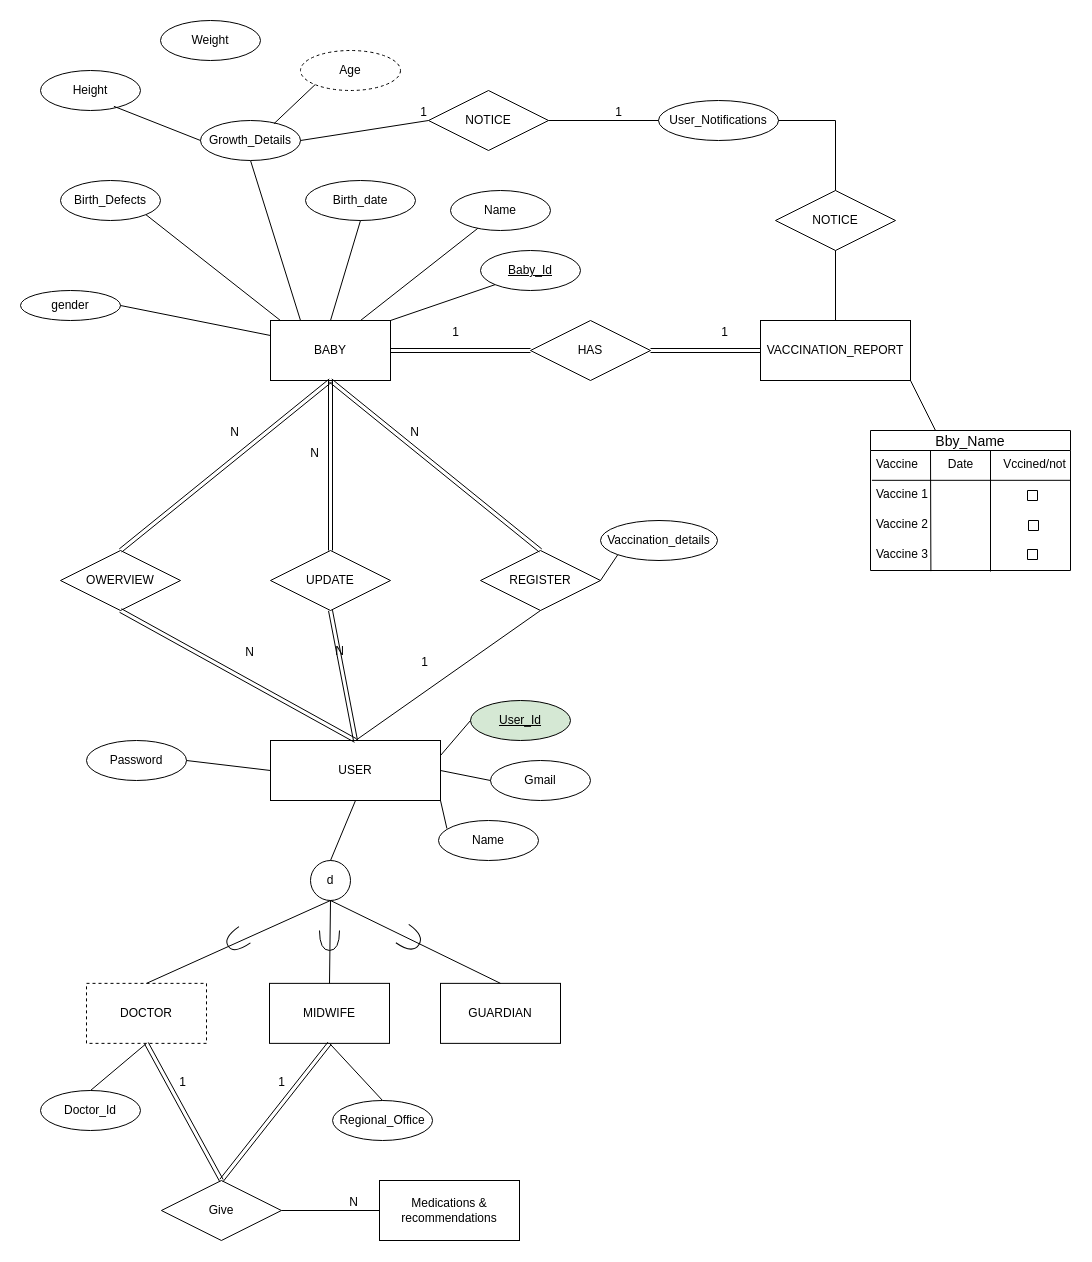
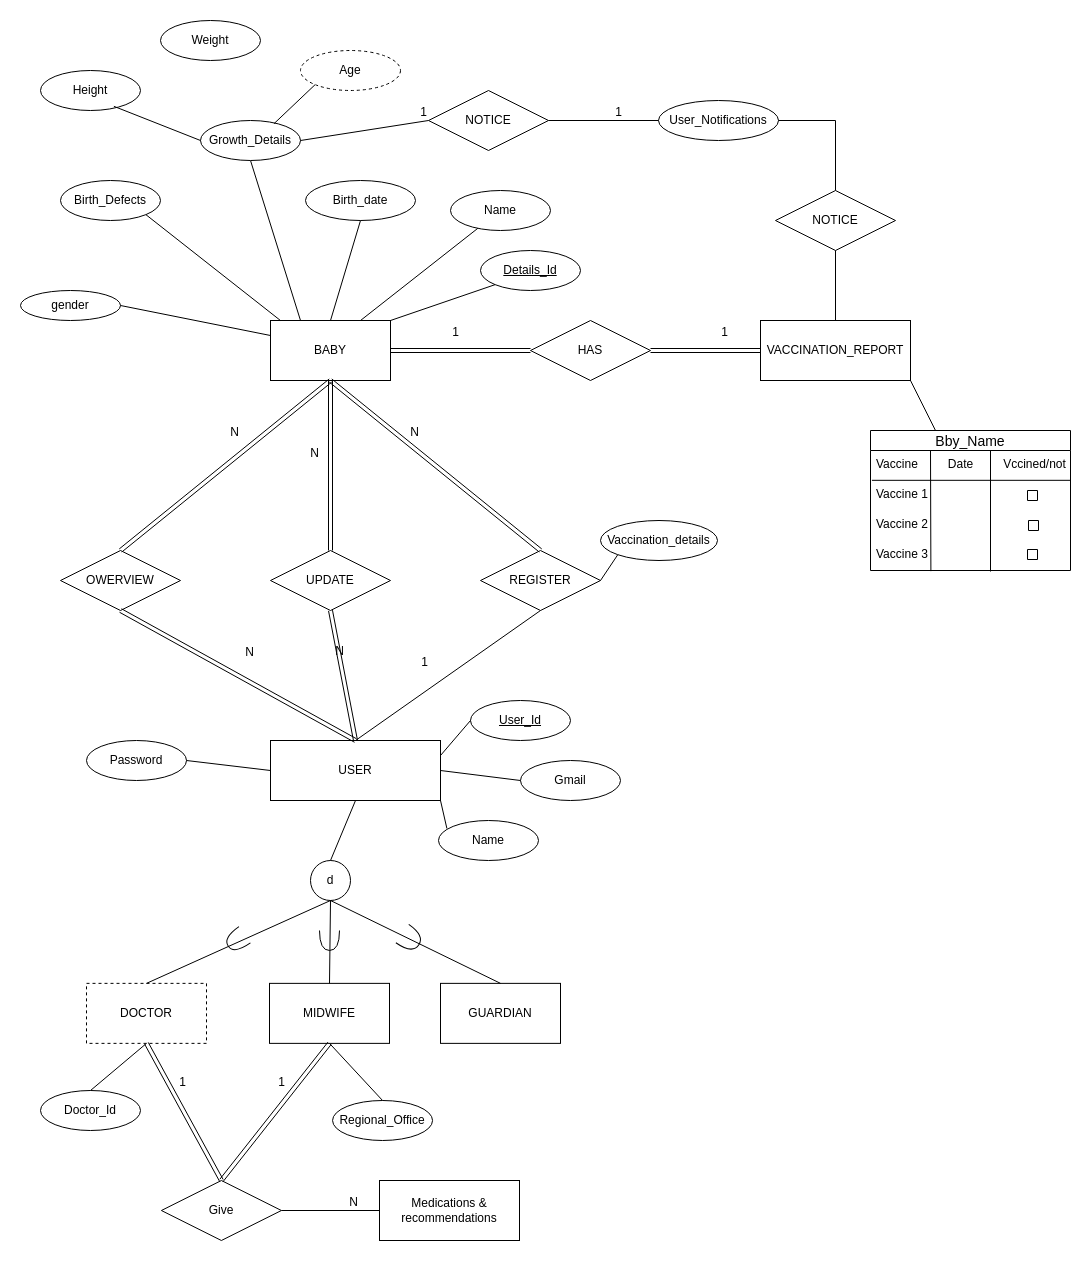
- <mxCell id="20" value="Baby_Id" style="ellipse;whiteSpace=wrap;html=1;align=center;fontStyle=4;" vertex="1" parent="1"><mxGeometry x="480" y="250" width="100" height="40" as="geometry" /></mxCell>
+ <mxCell id="20" value="Details_Id" style="ellipse;whiteSpace=wrap;html=1;align=center;fontStyle=4;" vertex="1" parent="1"><mxGeometry x="480" y="250" width="100" height="40" as="geometry" /></mxCell>
- <mxCell id="47" value="User_Id" style="ellipse;whiteSpace=wrap;html=1;align=center;fontStyle=4;fillColor=#d5e8d4;" vertex="1" parent="1"><mxGeometry x="470" y="700" width="100" height="40" as="geometry" /></mxCell>
+ <mxCell id="47" value="User_Id" style="ellipse;whiteSpace=wrap;html=1;align=center;fontStyle=4;" vertex="1" parent="1"><mxGeometry x="470" y="700" width="100" height="40" as="geometry" /></mxCell>
- <mxCell id="49" value="Gmail" style="ellipse;whiteSpace=wrap;html=1;align=center;" vertex="1" parent="1"><mxGeometry x="490" y="760" width="100" height="40" as="geometry" /></mxCell>
+ <mxCell id="49" value="Gmail" style="ellipse;whiteSpace=wrap;html=1;align=center;" vertex="1" parent="1"><mxGeometry x="520" y="760" width="100" height="40" as="geometry" /></mxCell>
